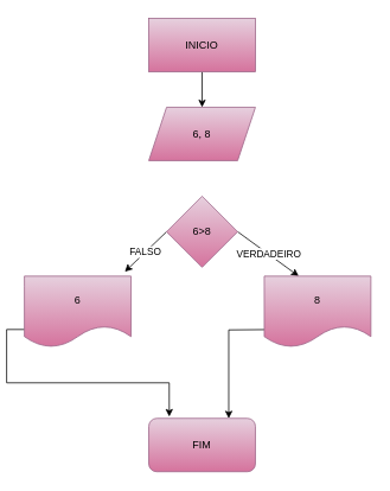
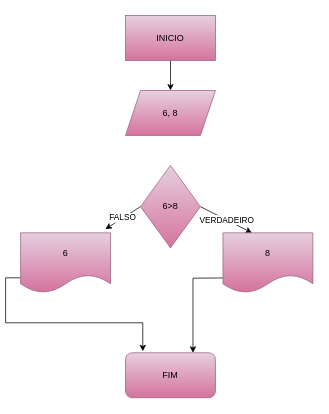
- <mxCell id="7" value="6&amp;gt;8" style="rhombus;whiteSpace=wrap;html=1;fillColor=#e6d0de;gradientColor=#d5739d;strokeColor=#996185;" vertex="1" parent="1"><mxGeometry x="180" y="220" width="80" height="80" as="geometry" /></mxCell>
+ <mxCell id="7" value="6&amp;gt;8" style="rhombus;whiteSpace=wrap;html=1;fillColor=#e6d0de;gradientColor=#d5739d;strokeColor=#996185;" vertex="1" parent="1"><mxGeometry x="180" y="220" width="80" height="110" as="geometry" /></mxCell>
